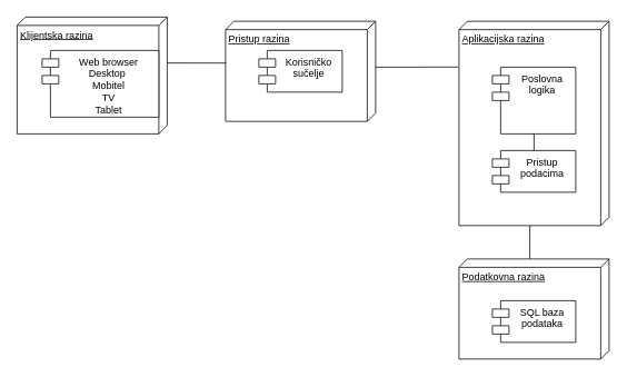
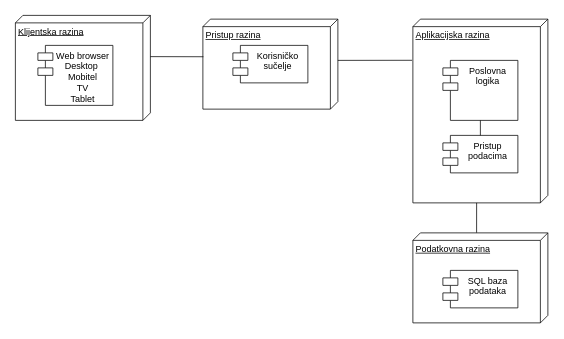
- <mxCell id="3" value="Web browser&lt;br&gt;Desktop&amp;nbsp;&lt;br&gt;Mobitel&lt;br&gt;TV&lt;br&gt;Tablet" style="shape=module;align=left;spacingLeft=20;align=center;verticalAlign=top;whiteSpace=wrap;html=1;" vertex="1" parent="1"><mxGeometry x="50" y="60" width="140" height="80" as="geometry" /></mxCell>
+ <mxCell id="3" value="Web browser&lt;br&gt;Desktop&amp;nbsp;&lt;br&gt;Mobitel&lt;br&gt;TV&lt;br&gt;Tablet" style="shape=module;align=left;spacingLeft=20;align=center;verticalAlign=top;whiteSpace=wrap;html=1;" vertex="1" parent="1"><mxGeometry x="50" y="60" width="100" height="80" as="geometry" /></mxCell>
